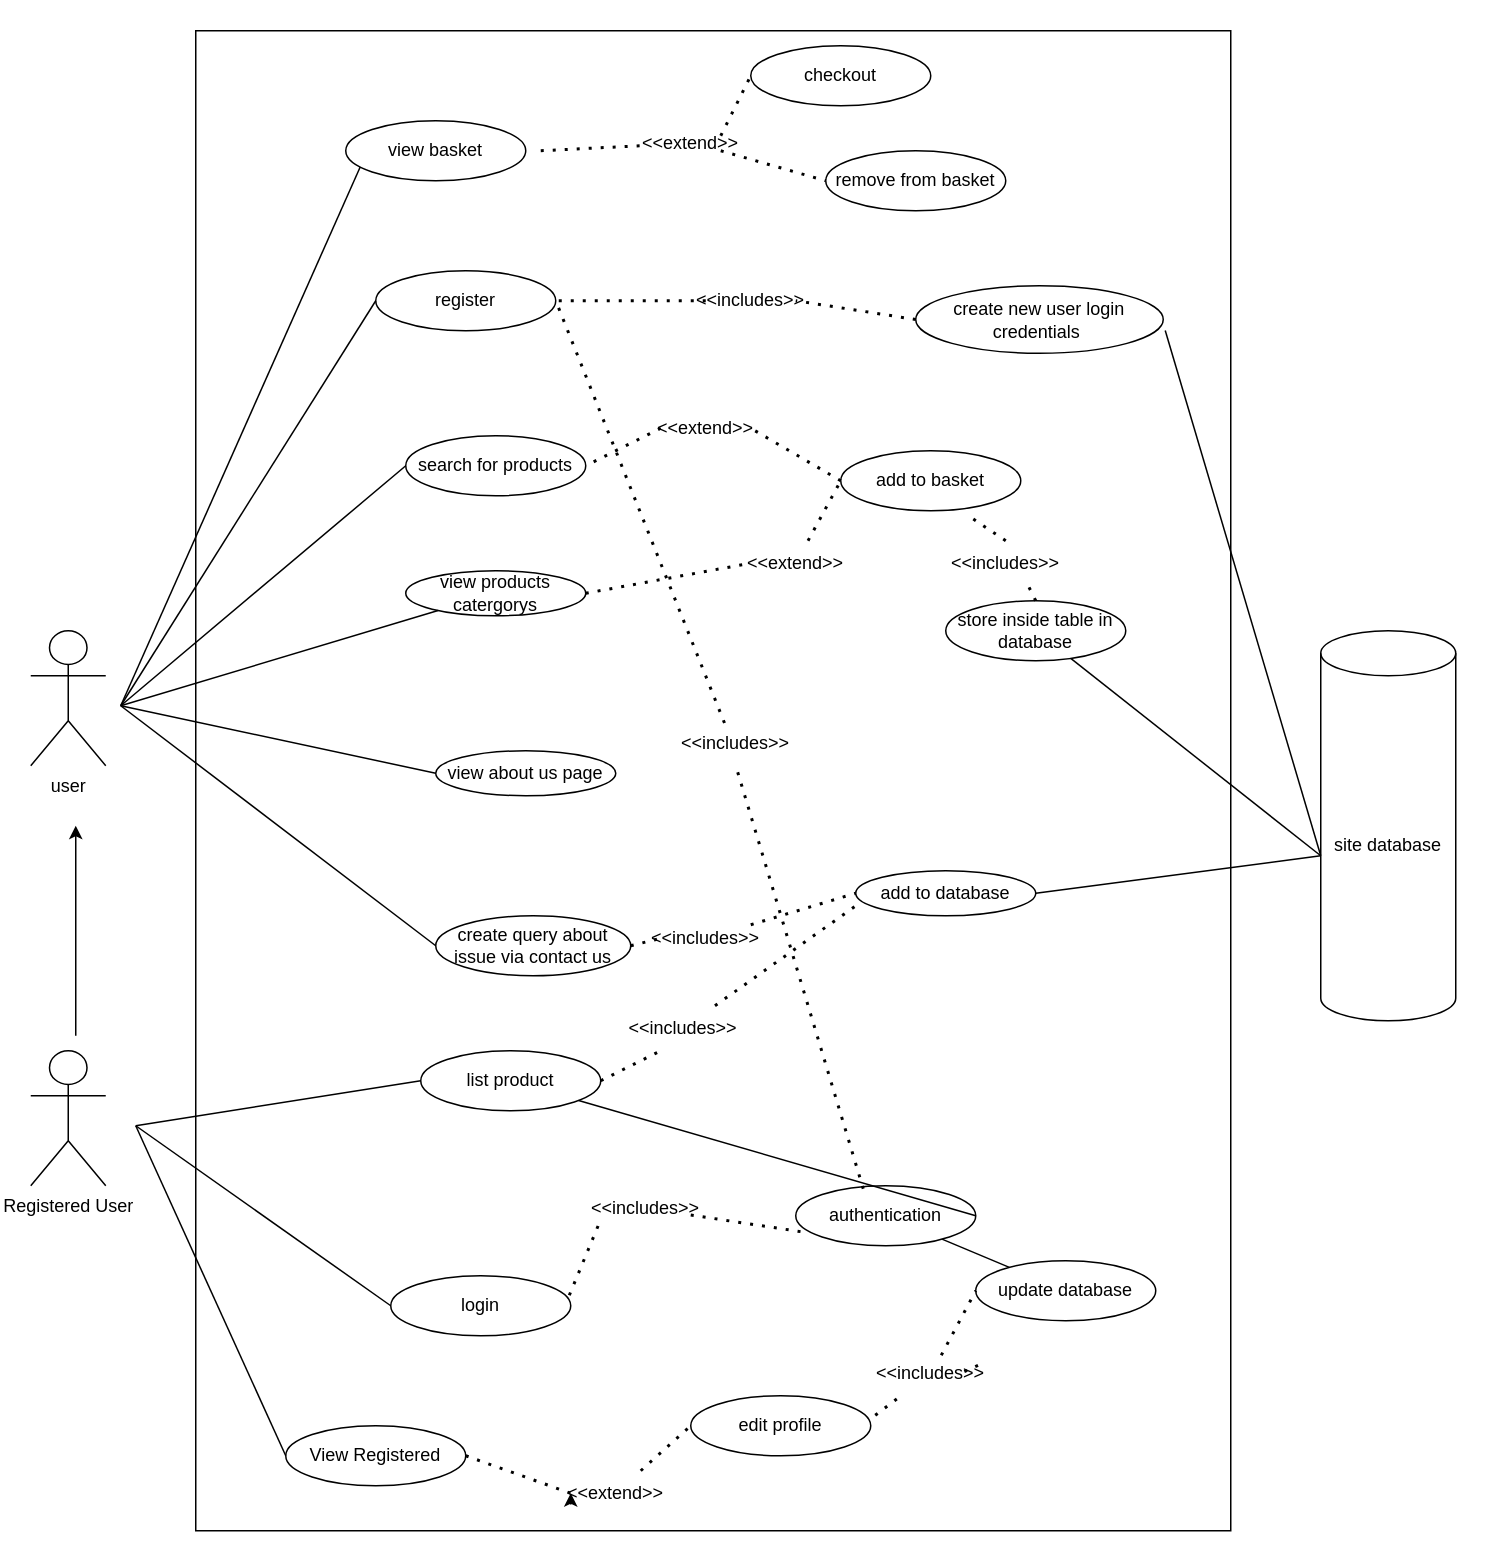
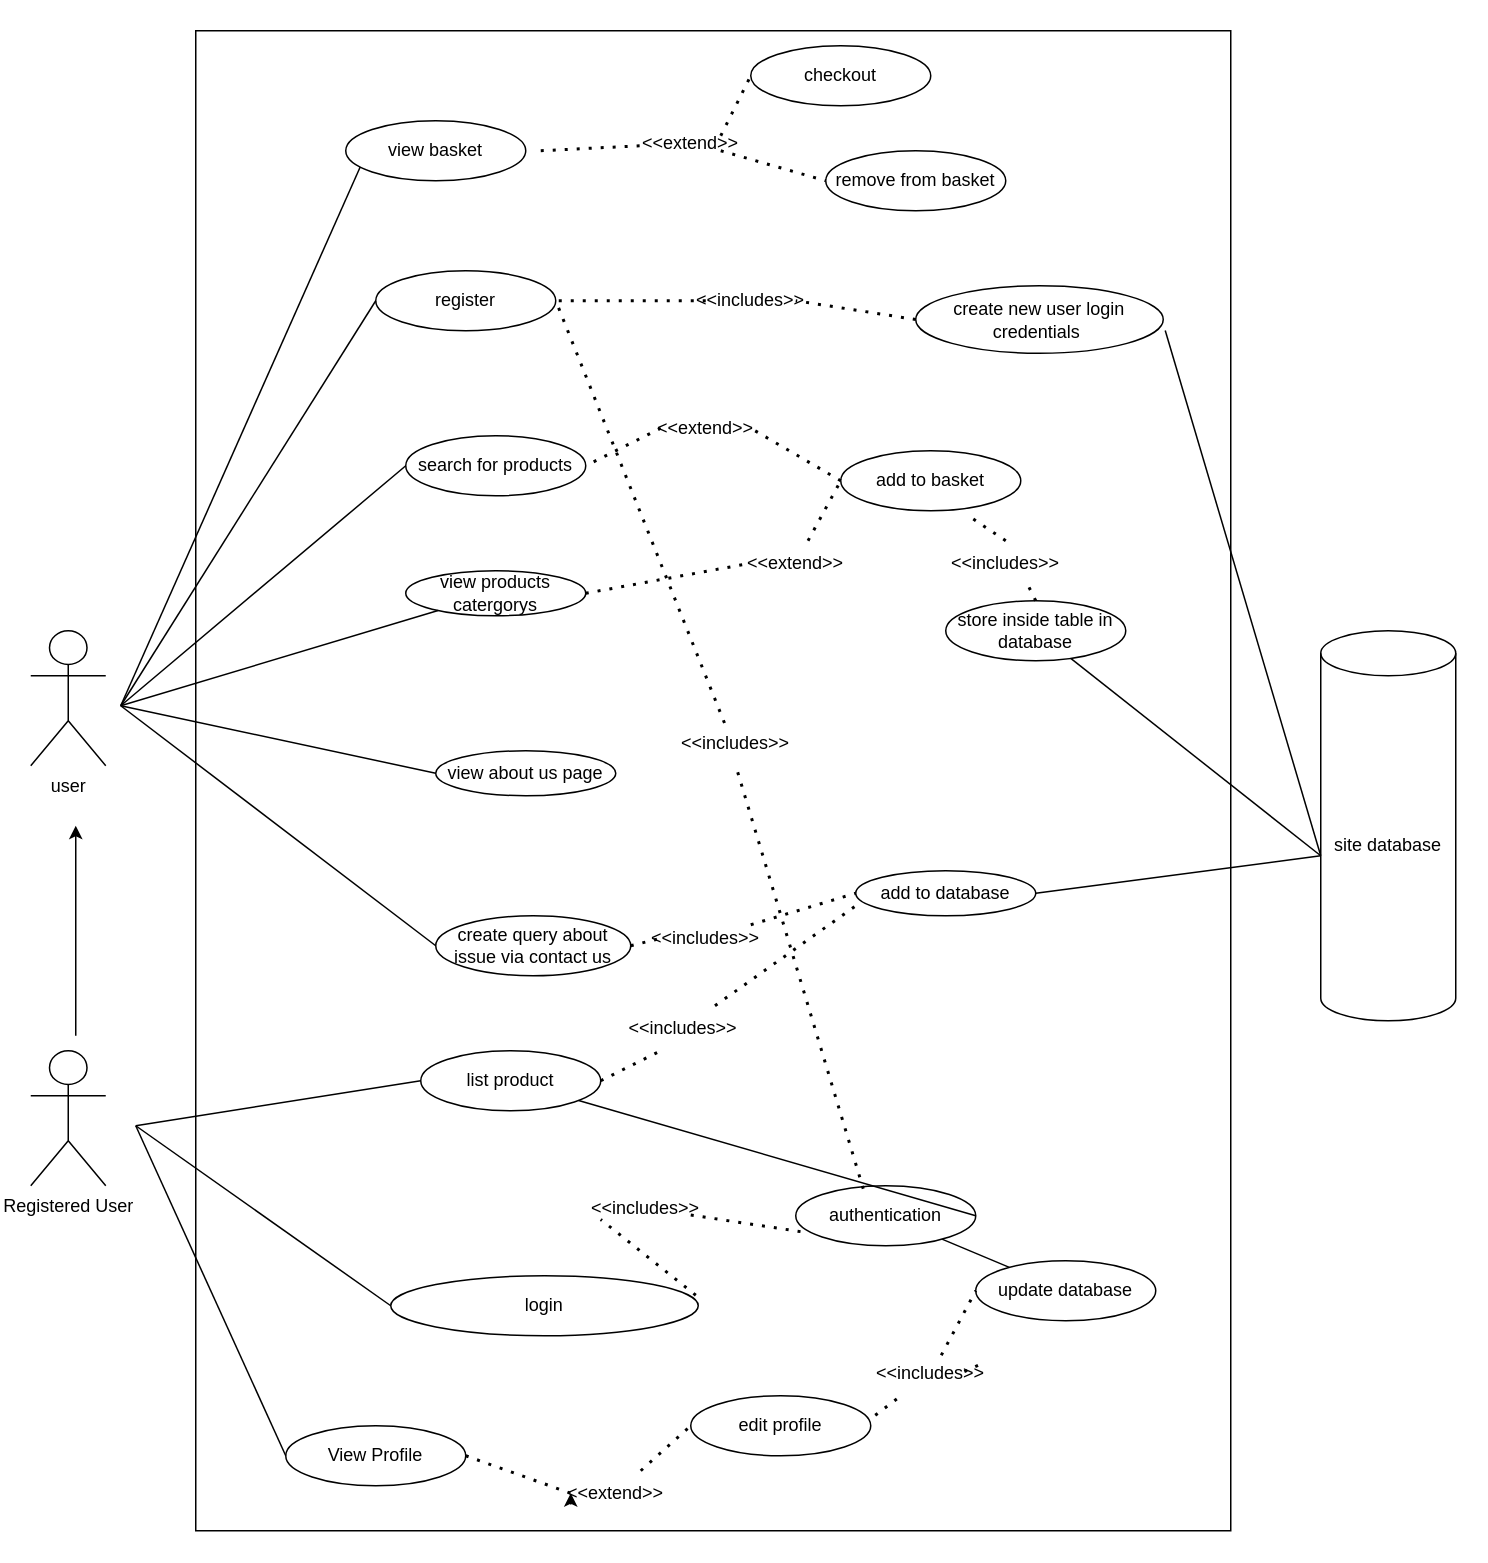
- <mxCell id="7" value="login" style="ellipse;whiteSpace=wrap;html=1;" vertex="1" parent="1"><mxGeometry x="260" y="850" width="120" height="40" as="geometry" /></mxCell>
+ <mxCell id="7" value="login" style="ellipse;whiteSpace=wrap;html=1;" vertex="1" parent="1"><mxGeometry x="260" y="850" width="205" height="40" as="geometry" /></mxCell>
- <mxCell id="13" value="View Registered" style="ellipse;whiteSpace=wrap;html=1;" vertex="1" parent="1"><mxGeometry x="190" y="950" width="120" height="40" as="geometry" /></mxCell>
+ <mxCell id="13" value="View Profile" style="ellipse;whiteSpace=wrap;html=1;" vertex="1" parent="1"><mxGeometry x="190" y="950" width="120" height="40" as="geometry" /></mxCell>
